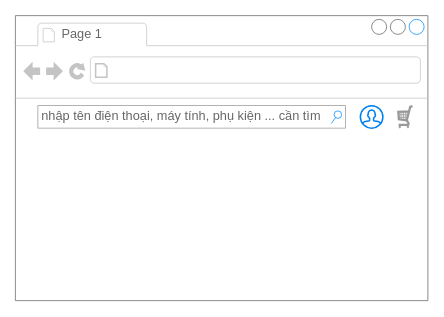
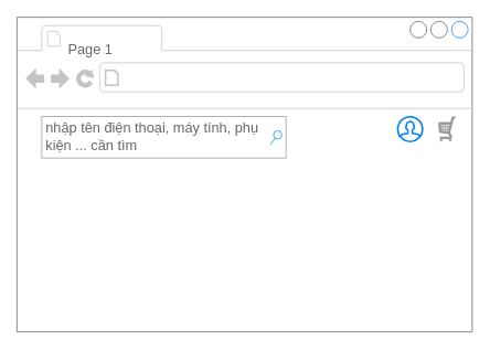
- <mxCell id="3" value="Page 1" style="strokeWidth=1;shadow=0;dashed=0;align=center;html=1;shape=mxgraph.mockup.containers.anchor;fontSize=17;fontColor=#666666;align=left;whiteSpace=wrap;" vertex="1" parent="2"><mxGeometry x="60" y="12" width="110" height="26" as="geometry" /></mxCell>
+ <mxCell id="3" value="Page 1" style="strokeWidth=1;shadow=0;dashed=0;align=center;html=1;shape=mxgraph.mockup.containers.anchor;fontSize=17;fontColor=#666666;align=left;whiteSpace=wrap;" vertex="1" parent="2"><mxGeometry x="60" y="27" width="110" height="26" as="geometry" /></mxCell>
- <mxCell id="4" value="nhập tên điện thoại, máy tính, phụ kiện ... cần tìm" style="strokeWidth=1;shadow=0;dashed=0;align=center;html=1;shape=mxgraph.mockup.forms.searchBox;strokeColor=#999999;mainText=;strokeColor2=#008cff;fontColor=#666666;fontSize=17;align=left;spacingLeft=3;whiteSpace=wrap;" vertex="1" parent="2"><mxGeometry x="30" y="120" width="410" height="30" as="geometry" /></mxCell>
+ <mxCell id="4" value="nhập tên điện thoại, máy tính, phụ kiện ... cần tìm" style="strokeWidth=1;shadow=0;dashed=0;align=center;html=1;shape=mxgraph.mockup.forms.searchBox;strokeColor=#999999;mainText=;strokeColor2=#008cff;fontColor=#666666;fontSize=17;align=left;spacingLeft=3;whiteSpace=wrap;" vertex="1" parent="2"><mxGeometry x="30" y="120" width="295" height="50" as="geometry" /></mxCell>
